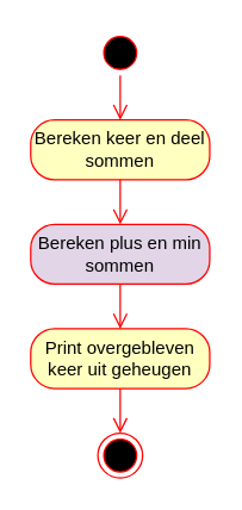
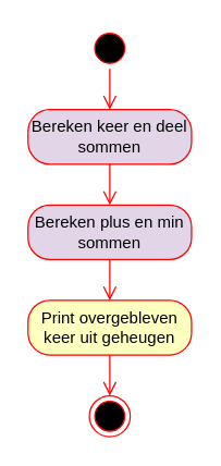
- <mxCell id="4" value="Bereken keer en deel sommen" style="rounded=1;whiteSpace=wrap;html=1;arcSize=40;fontColor=#000000;fillColor=#ffffc0;strokeColor=#ff0000;" vertex="1" parent="1"><mxGeometry x="20" y="80" width="120" height="40" as="geometry" /></mxCell>
+ <mxCell id="4" value="Bereken keer en deel sommen" style="rounded=1;whiteSpace=wrap;html=1;arcSize=40;fontColor=#000000;fillColor=#e1d5e7;strokeColor=#ff0000;" vertex="1" parent="1"><mxGeometry x="20" y="80" width="120" height="40" as="geometry" /></mxCell>
